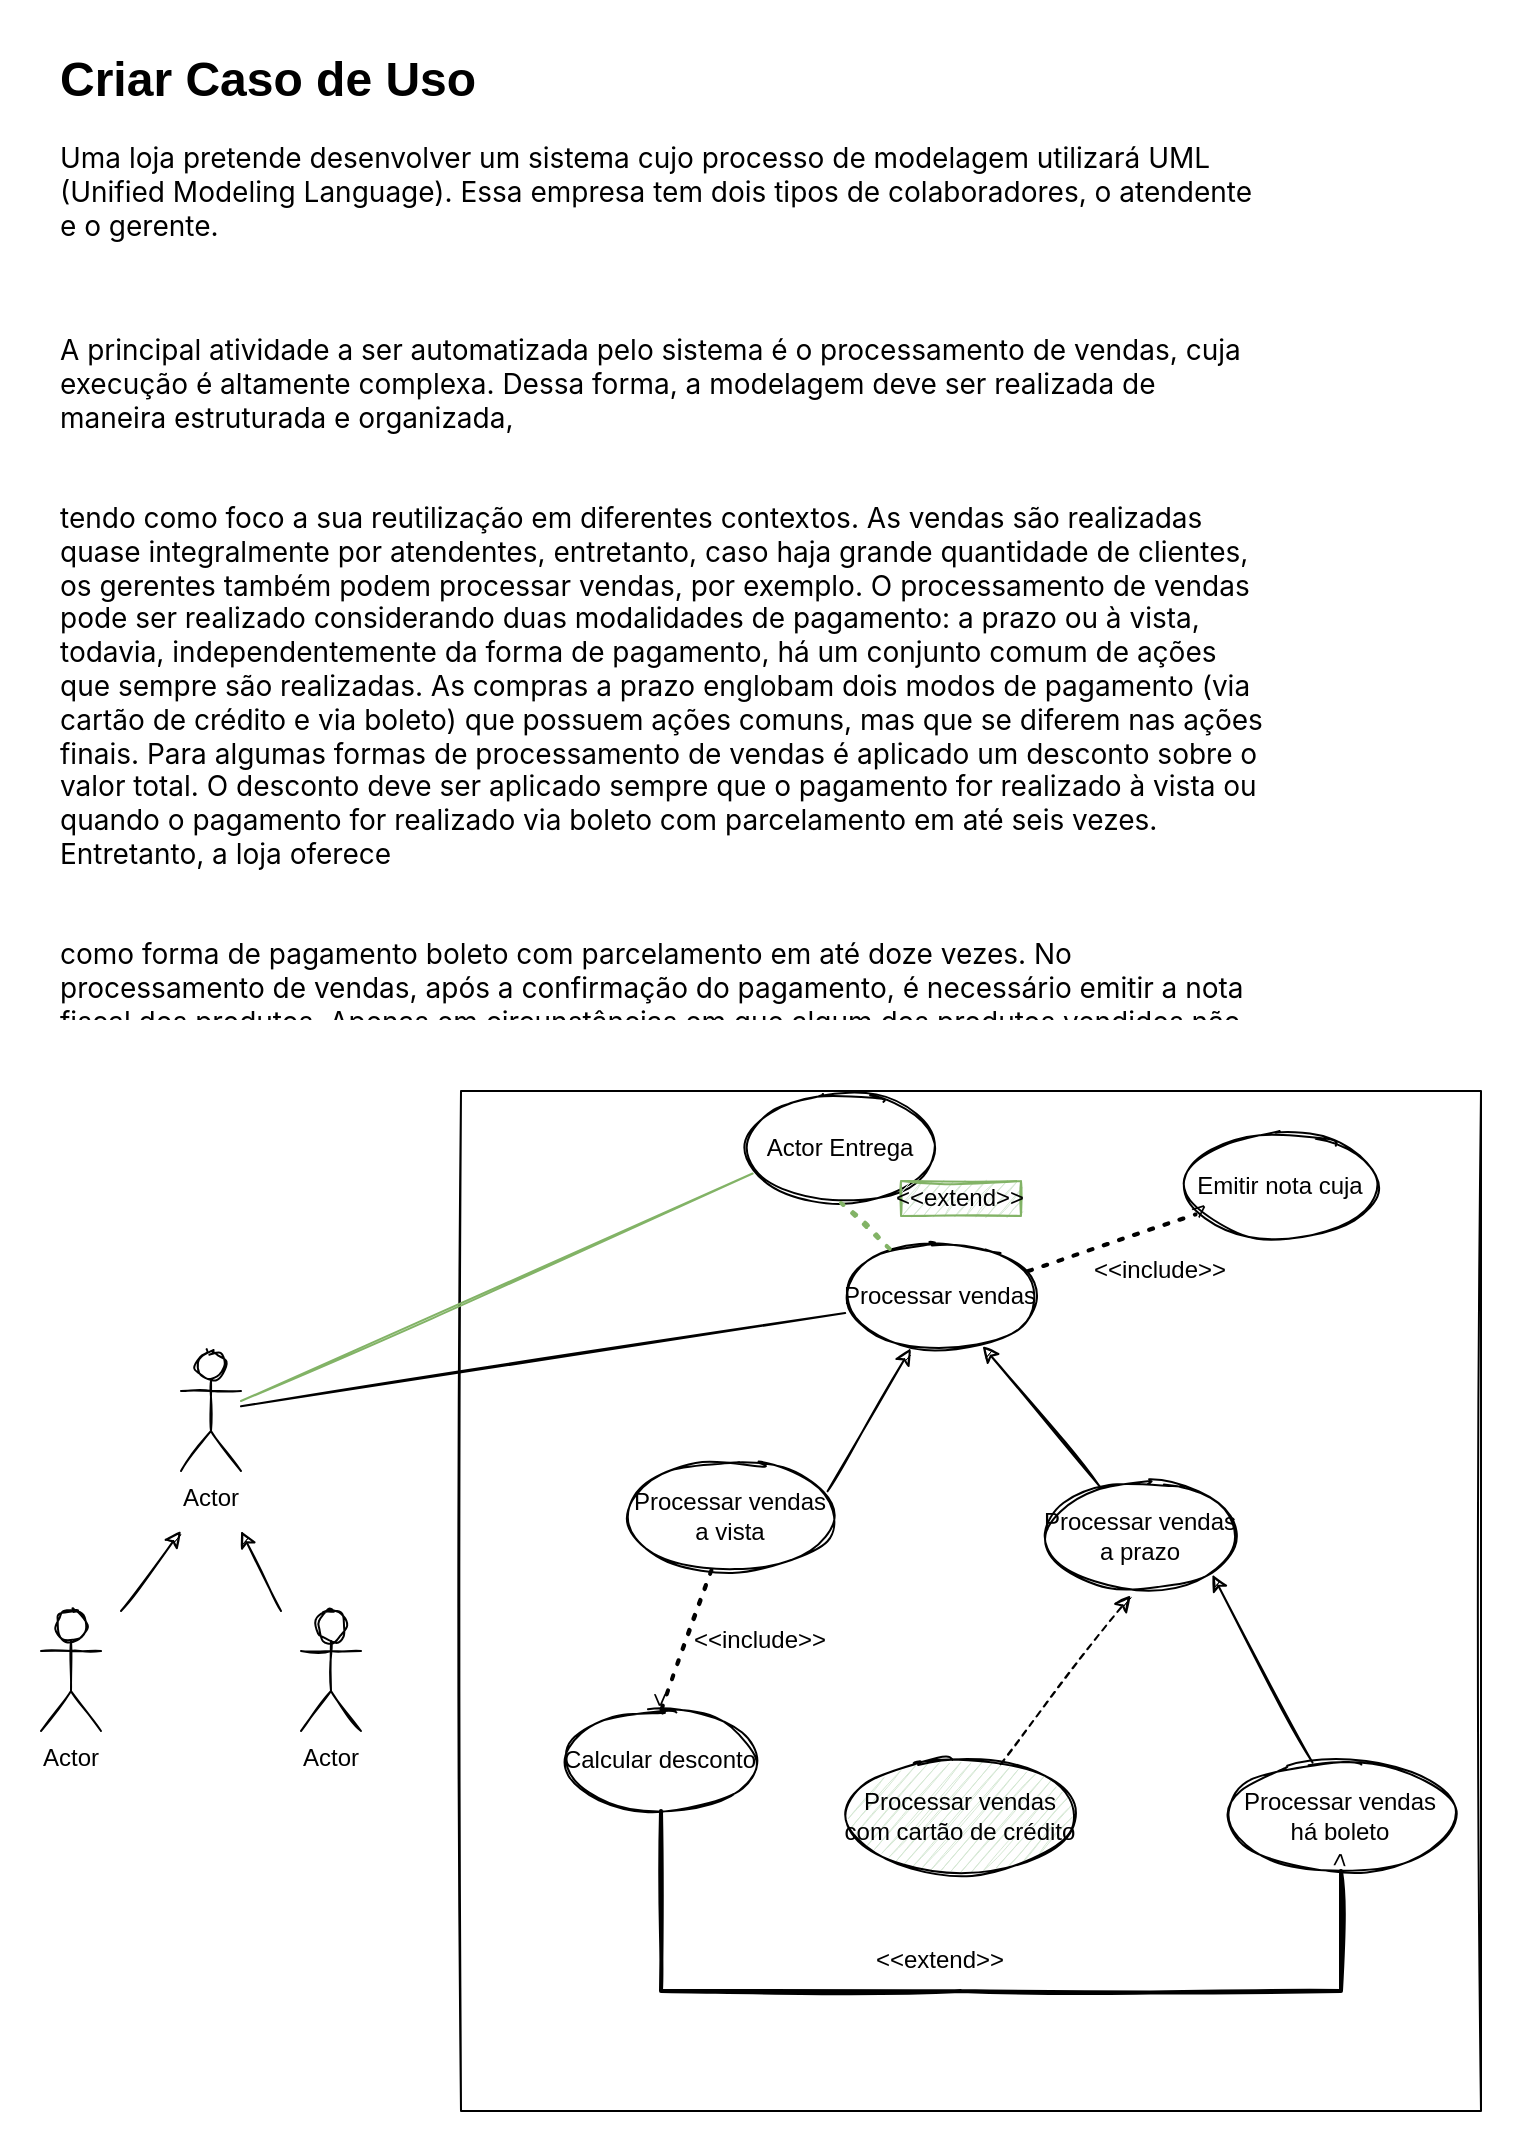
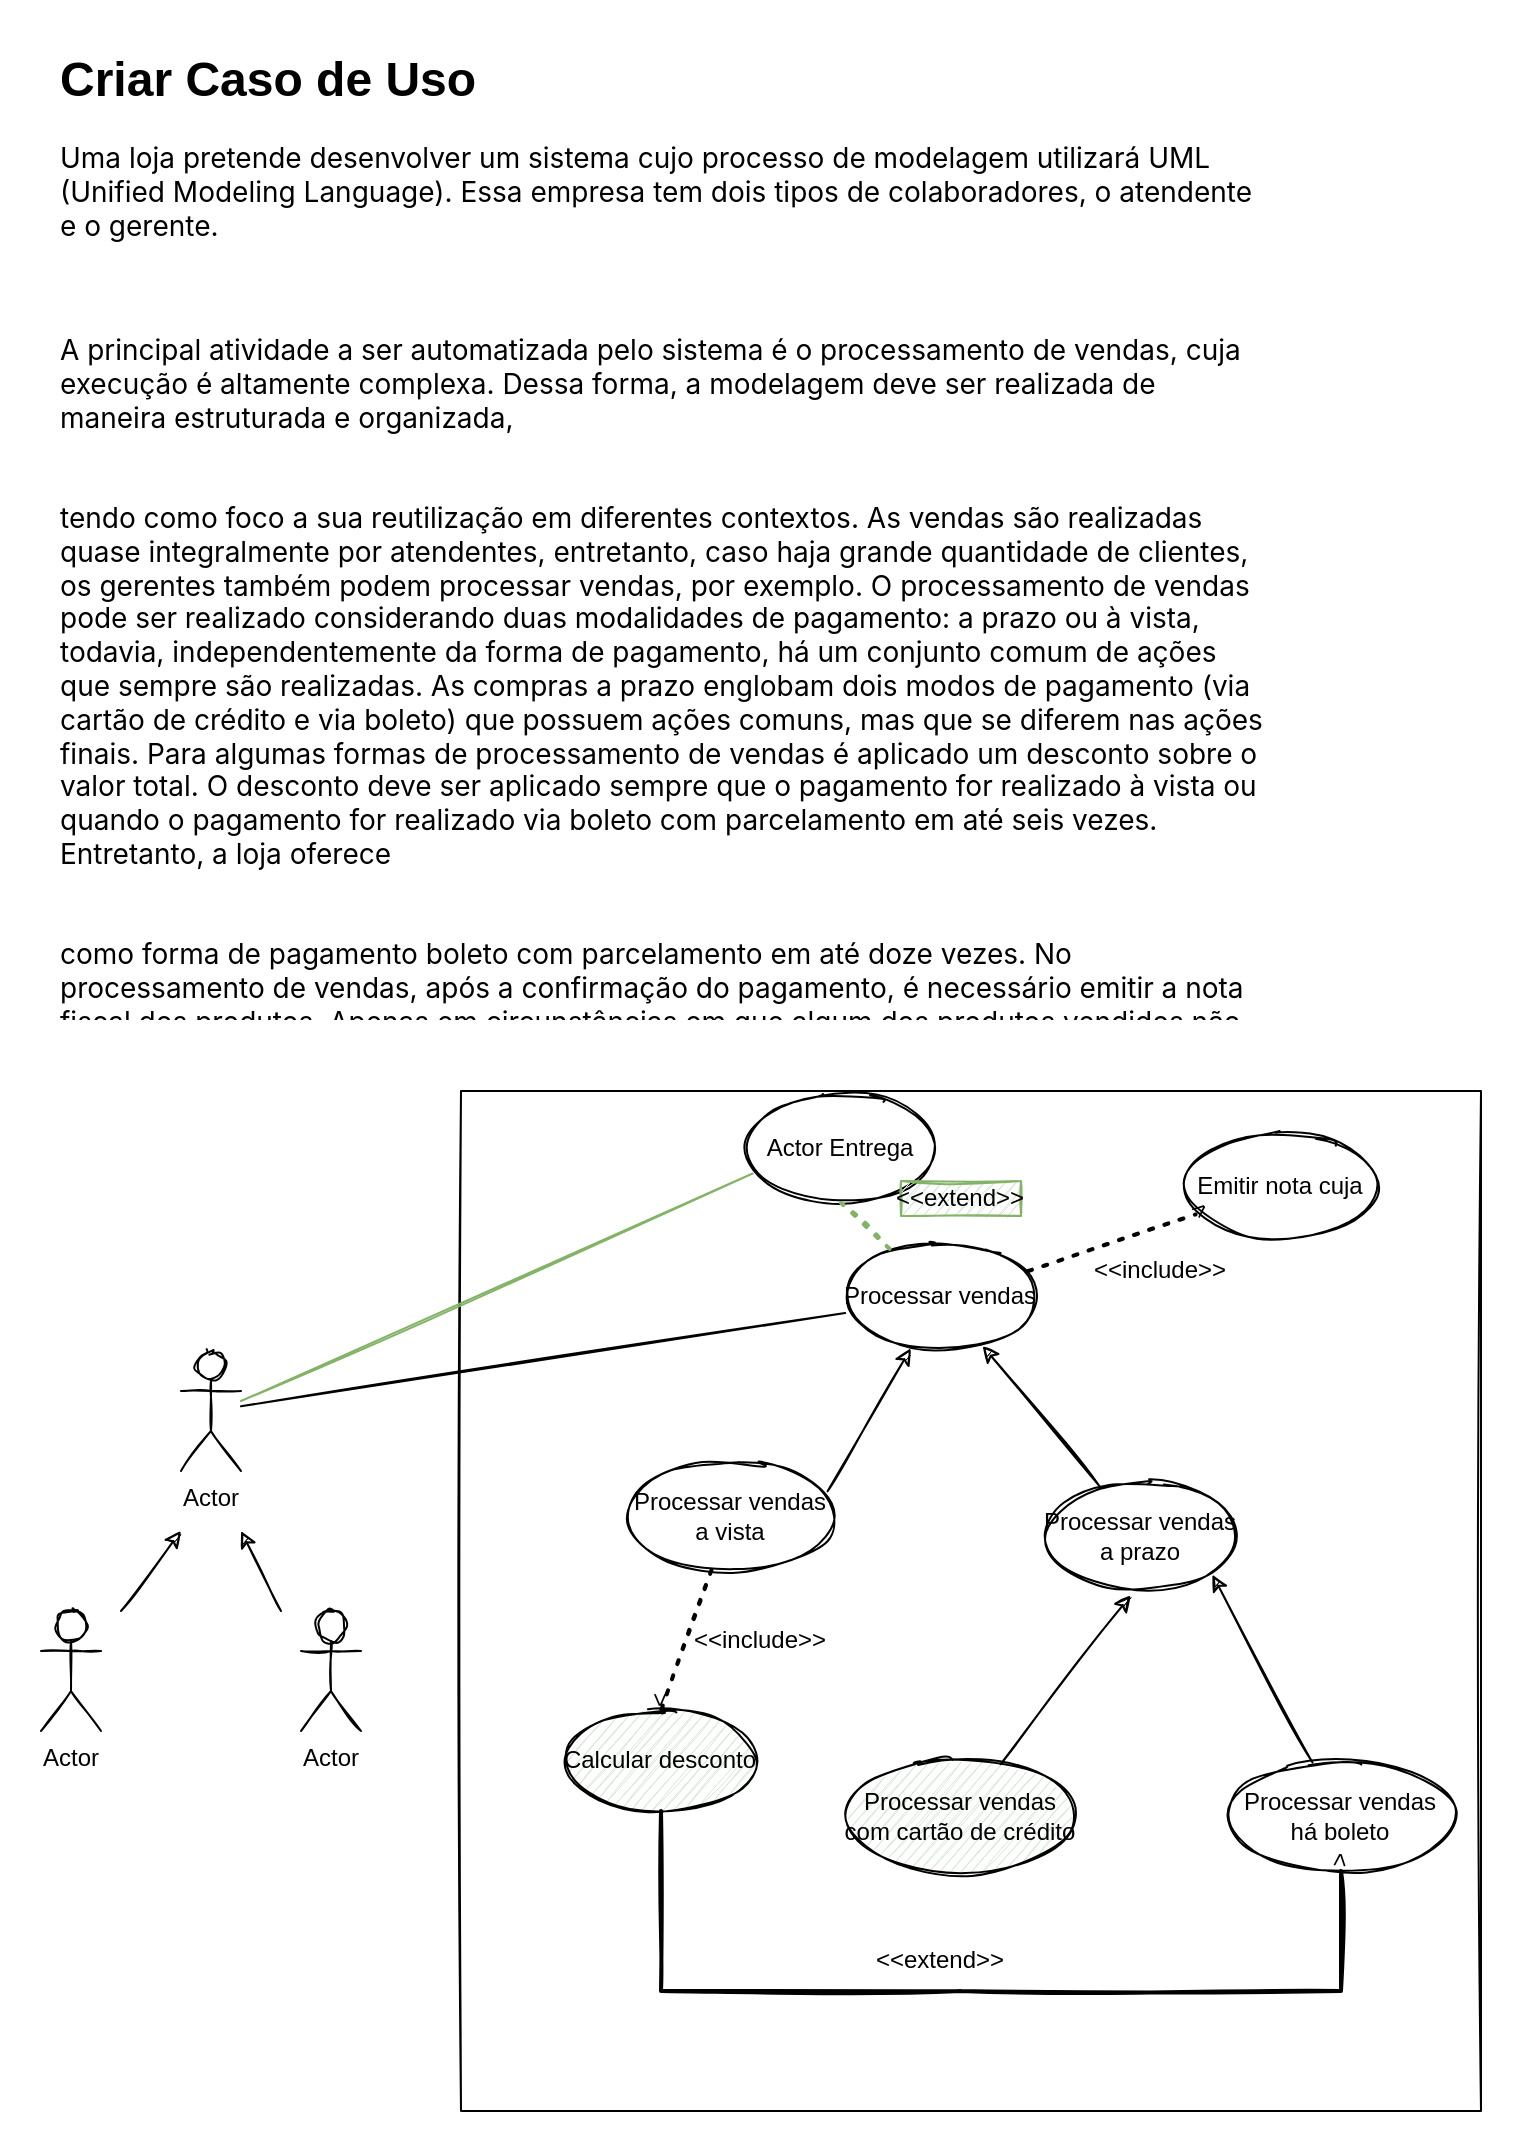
- <mxCell id="15" value="" style="endArrow=classic;html=1;rounded=0;entryX=0.448;entryY=1.039;entryDx=0;entryDy=0;entryPerimeter=0;sketch=1;dashed=1;" parent="1" source="10" target="7" edge="1"><mxGeometry width="50" height="50" relative="1" as="geometry"><mxPoint x="432.68" y="747" as="sourcePoint" /><mxPoint x="460.656" y="692.864" as="targetPoint" /></mxGeometry></mxCell>
+ <mxCell id="15" value="" style="endArrow=classic;html=1;rounded=0;entryX=0.448;entryY=1.039;entryDx=0;entryDy=0;entryPerimeter=0;sketch=1;" parent="1" source="10" target="7" edge="1"><mxGeometry width="50" height="50" relative="1" as="geometry"><mxPoint x="432.68" y="747" as="sourcePoint" /><mxPoint x="460.656" y="692.864" as="targetPoint" /></mxGeometry></mxCell>
- <mxCell id="17" value="Calcular desconto" style="ellipse;whiteSpace=wrap;html=1;rounded=0;sketch=1;" parent="1" vertex="1"><mxGeometry x="280" y="855" width="100" height="50" as="geometry" /></mxCell>
+ <mxCell id="17" value="Calcular desconto" style="ellipse;whiteSpace=wrap;html=1;rounded=0;sketch=1;fillColor=#d5e8d4;" parent="1" vertex="1"><mxGeometry x="280" y="855" width="100" height="50" as="geometry" /></mxCell>
